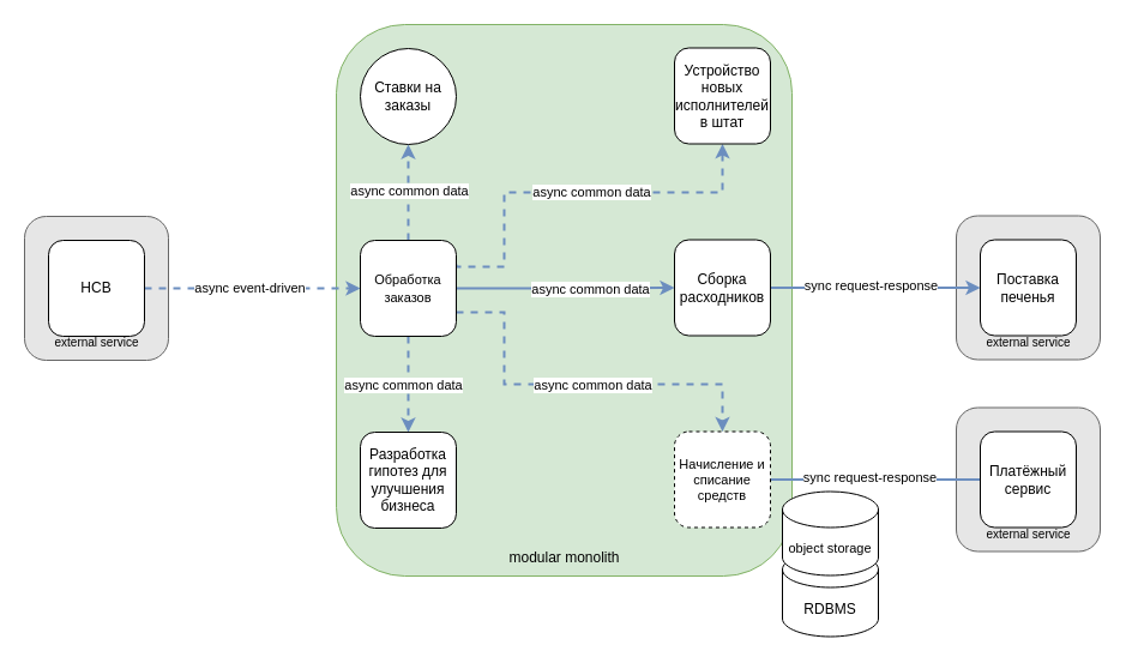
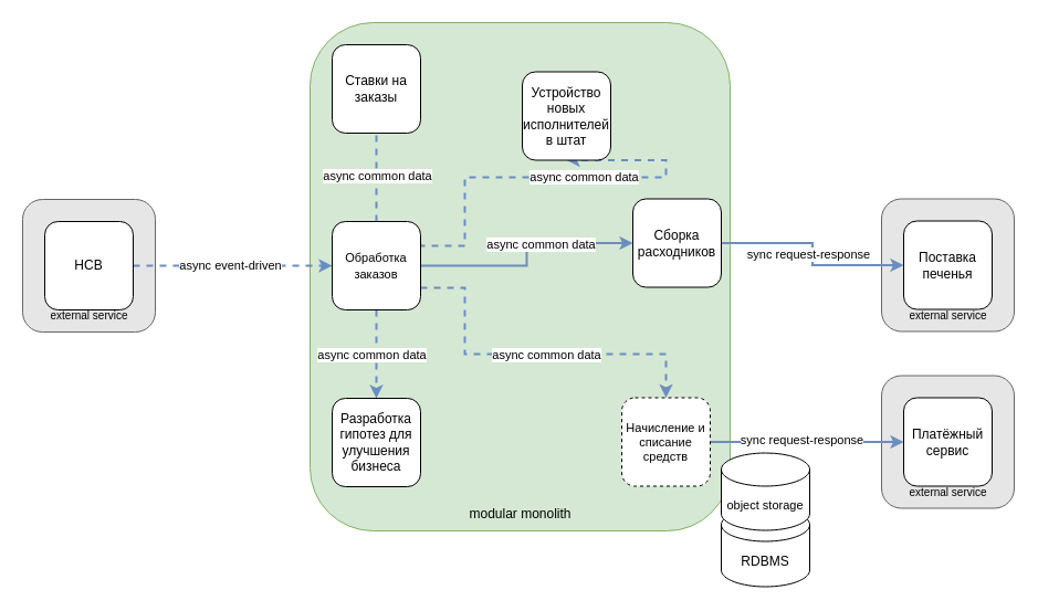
- <mxCell id="26" value="Устройство новых исполнителей в штат" style="whiteSpace=wrap;html=1;aspect=fixed;rounded=1;" parent="1" vertex="1"><mxGeometry x="562" y="39.5" width="80" height="80" as="geometry" /></mxCell>
+ <mxCell id="26" value="Устройство новых исполнителей в штат" style="whiteSpace=wrap;html=1;aspect=fixed;rounded=1;" parent="1" vertex="1"><mxGeometry x="472" y="64.5" width="80" height="80" as="geometry" /></mxCell>
- <mxCell id="27" value="Ставки на заказы" style="ellipse;whiteSpace=wrap;html=1;aspect=fixed;" parent="1" vertex="1"><mxGeometry x="300" y="40" width="80" height="80" as="geometry" /></mxCell>
+ <mxCell id="27" value="Ставки на заказы" style="whiteSpace=wrap;html=1;aspect=fixed;rounded=1;" parent="1" vertex="1"><mxGeometry x="300" y="40" width="80" height="80" as="geometry" /></mxCell>
- <mxCell id="8" style="edgeStyle=orthogonalEdgeStyle;rounded=0;orthogonalLoop=1;jettySize=auto;html=1;entryX=0.5;entryY=1;entryDx=0;entryDy=0;fillColor=#dae8fc;strokeColor=#6c8ebf;strokeWidth=2;dashed=1;" parent="1" source="18" target="27" edge="1"><mxGeometry relative="1" as="geometry" /></mxCell>
+ <mxCell id="8" style="edgeStyle=orthogonalEdgeStyle;rounded=0;orthogonalLoop=1;jettySize=auto;html=1;entryX=0.5;entryY=1;entryDx=0;entryDy=0;fillColor=#dae8fc;strokeColor=#6c8ebf;strokeWidth=2;dashed=1;endArrow=none;" parent="1" source="18" target="27" edge="1"><mxGeometry relative="1" as="geometry" /></mxCell>
- <mxCell id="24" value="Сборка расходников" style="whiteSpace=wrap;html=1;aspect=fixed;rounded=1;strokeColor=default;align=center;verticalAlign=middle;fontFamily=Helvetica;fontSize=12;fontColor=default;fillColor=default;" parent="1" vertex="1"><mxGeometry x="562" y="199.5" width="80" height="80" as="geometry" /></mxCell>
+ <mxCell id="24" value="Сборка расходников" style="whiteSpace=wrap;html=1;aspect=fixed;rounded=1;strokeColor=default;align=center;verticalAlign=middle;fontFamily=Helvetica;fontSize=12;fontColor=default;fillColor=default;" parent="1" vertex="1"><mxGeometry x="572" y="179.5" width="80" height="80" as="geometry" /></mxCell>
- <mxCell id="19" style="edgeStyle=orthogonalEdgeStyle;rounded=0;orthogonalLoop=1;jettySize=auto;html=1;entryX=0;entryY=0.5;entryDx=0;entryDy=0;strokeColor=#6c8ebf;strokeWidth=2;align=center;verticalAlign=middle;fontFamily=Helvetica;fontSize=11;fontColor=default;labelBackgroundColor=default;endArrow=none;fillColor=#dae8fc;" parent="1" source="21" target="35" edge="1"><mxGeometry relative="1" as="geometry" /></mxCell>
+ <mxCell id="19" style="edgeStyle=orthogonalEdgeStyle;rounded=0;orthogonalLoop=1;jettySize=auto;html=1;entryX=0;entryY=0.5;entryDx=0;entryDy=0;strokeColor=#6c8ebf;strokeWidth=2;align=center;verticalAlign=middle;fontFamily=Helvetica;fontSize=11;fontColor=default;labelBackgroundColor=default;endArrow=classic;fillColor=#dae8fc;" parent="1" source="21" target="35" edge="1"><mxGeometry relative="1" as="geometry" /></mxCell>
